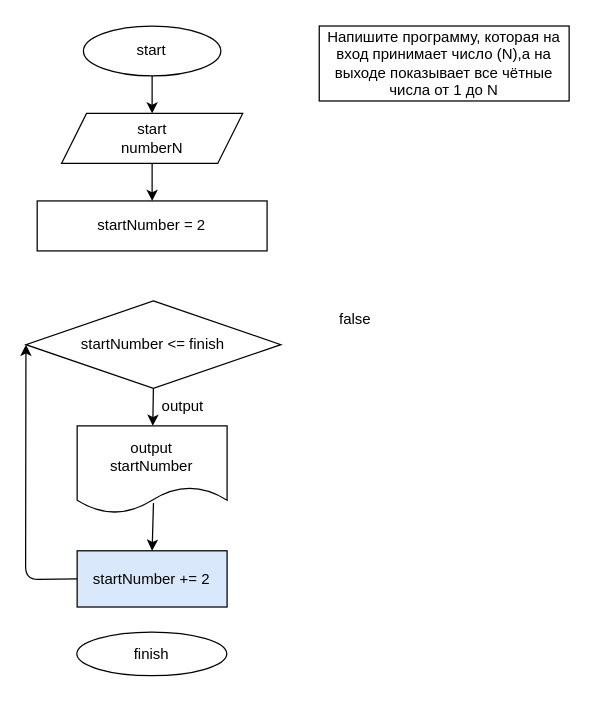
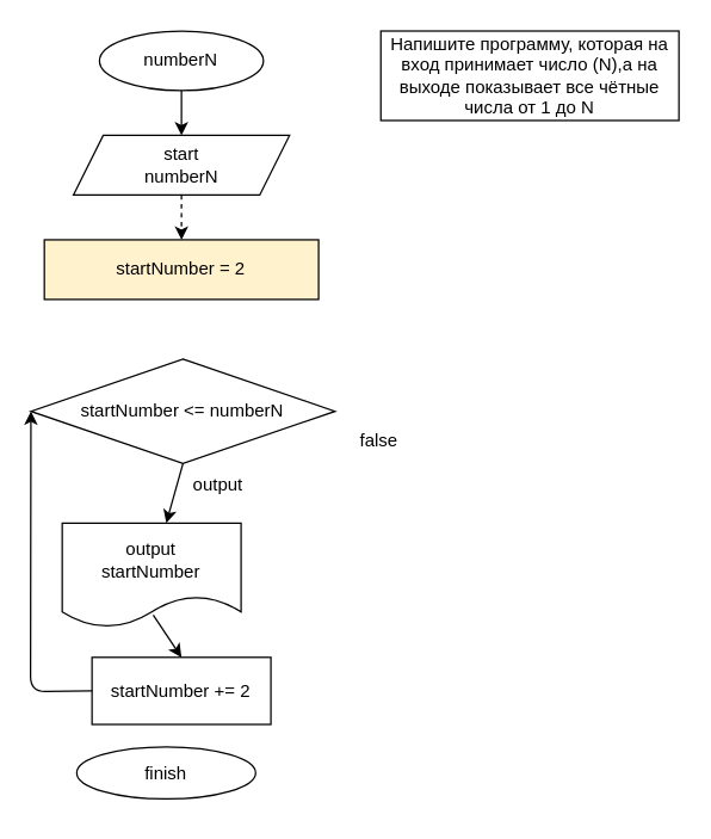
- <mxCell id="2" value="start" style="ellipse;whiteSpace=wrap;html=1;" vertex="1" parent="1"><mxGeometry x="66.25" y="20" width="110" height="40" as="geometry" /></mxCell>
+ <mxCell id="2" value="numberN" style="ellipse;whiteSpace=wrap;html=1;" vertex="1" parent="1"><mxGeometry x="66.25" y="20" width="110" height="40" as="geometry" /></mxCell>
- <mxCell id="6" value="" style="endArrow=classic;html=1;entryX=0.5;entryY=0;entryDx=0;entryDy=0;exitX=0.5;exitY=1;exitDx=0;exitDy=0;" edge="1" parent="1" source="3" target="8"><mxGeometry width="50" height="50" relative="1" as="geometry"><mxPoint x="125" y="140" as="sourcePoint" /><mxPoint x="175" y="90" as="targetPoint" /></mxGeometry></mxCell>
+ <mxCell id="6" value="" style="endArrow=classic;html=1;entryX=0.5;entryY=0;entryDx=0;entryDy=0;exitX=0.5;exitY=1;exitDx=0;exitDy=0;dashed=1;" edge="1" parent="1" source="3" target="8"><mxGeometry width="50" height="50" relative="1" as="geometry"><mxPoint x="125" y="140" as="sourcePoint" /><mxPoint x="175" y="90" as="targetPoint" /></mxGeometry></mxCell>
- <mxCell id="8" value="startNumber = 2" style="rounded=0;whiteSpace=wrap;html=1;" vertex="1" parent="1"><mxGeometry x="29.26" y="160" width="184" height="40" as="geometry" /></mxCell>
+ <mxCell id="8" value="startNumber = 2" style="rounded=0;whiteSpace=wrap;html=1;fillColor=#fff2cc;" vertex="1" parent="1"><mxGeometry x="29.26" y="160" width="184" height="40" as="geometry" /></mxCell>
- <mxCell id="16" value="false" style="text;html=1;strokeColor=none;fillColor=none;align=center;verticalAlign=middle;whiteSpace=wrap;rounded=0;" vertex="1" parent="1"><mxGeometry x="254.26" y="240" width="60" height="30" as="geometry" /></mxCell>
+ <mxCell id="16" value="false" style="text;html=1;strokeColor=none;fillColor=none;align=center;verticalAlign=middle;whiteSpace=wrap;rounded=0;" vertex="1" parent="1"><mxGeometry x="224.26" y="280" width="60" height="30" as="geometry" /></mxCell>
- <mxCell id="9" value="startNumber &amp;lt;= finish" style="rhombus;whiteSpace=wrap;html=1;" vertex="1" parent="1"><mxGeometry x="20.26" y="240" width="204" height="70" as="geometry" /></mxCell>
+ <mxCell id="9" value="startNumber &amp;lt;= numberN" style="rhombus;whiteSpace=wrap;html=1;" vertex="1" parent="1"><mxGeometry x="20.26" y="240" width="204" height="70" as="geometry" /></mxCell>
- <mxCell id="10" value="output&lt;br&gt;startNumber" style="shape=document;whiteSpace=wrap;html=1;boundedLbl=1;" vertex="1" parent="1"><mxGeometry x="61.25" y="340" width="120" height="70" as="geometry" /></mxCell>
+ <mxCell id="10" value="output&lt;br&gt;startNumber" style="shape=document;whiteSpace=wrap;html=1;boundedLbl=1;" vertex="1" parent="1"><mxGeometry x="41.25" y="350" width="120" height="70" as="geometry" /></mxCell>
- <mxCell id="11" value="startNumber += 2" style="rounded=0;whiteSpace=wrap;html=1;fillColor=#dae8fc;" vertex="1" parent="1"><mxGeometry x="61.25" y="440" width="120" height="45" as="geometry" /></mxCell>
+ <mxCell id="11" value="startNumber += 2" style="rounded=0;whiteSpace=wrap;html=1;" vertex="1" parent="1"><mxGeometry x="61.25" y="440" width="120" height="45" as="geometry" /></mxCell>
- <mxCell id="14" value="finish" style="ellipse;whiteSpace=wrap;html=1;" vertex="1" parent="1"><mxGeometry x="61" y="505" width="120" height="35" as="geometry" /></mxCell>
+ <mxCell id="14" value="finish" style="ellipse;whiteSpace=wrap;html=1;" vertex="1" parent="1"><mxGeometry x="51" y="500" width="120" height="35" as="geometry" /></mxCell>
